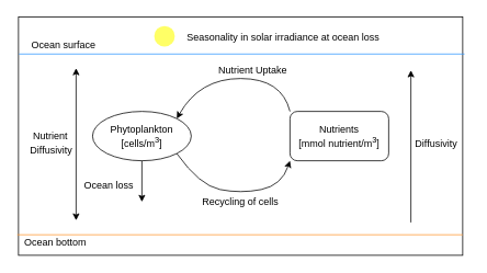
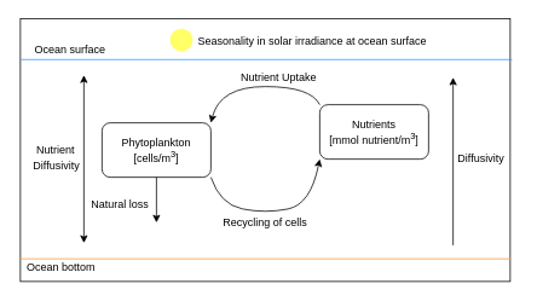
- <mxCell id="19" value="Seasonality in solar irradiance at ocean loss" style="text;html=1;strokeColor=none;fillColor=none;align=center;verticalAlign=middle;whiteSpace=wrap;rounded=0;" vertex="1" parent="1"><mxGeometry x="206" y="35" width="276" height="20" as="geometry" /></mxCell>
+ <mxCell id="19" value="Seasonality in solar irradiance at ocean surface" style="text;html=1;strokeColor=none;fillColor=none;align=center;verticalAlign=middle;whiteSpace=wrap;rounded=0;" vertex="1" parent="1"><mxGeometry x="206" y="35" width="276" height="20" as="geometry" /></mxCell>
- <mxCell id="3" value="Phytoplankton&lt;br&gt;[cells/m&lt;sup&gt;3&lt;/sup&gt;]" style="ellipse;whiteSpace=wrap;html=1;" vertex="1" parent="1"><mxGeometry x="112" y="135" width="120" height="60" as="geometry" /></mxCell>
+ <mxCell id="3" value="Phytoplankton&lt;br&gt;[cells/m&lt;sup&gt;3&lt;/sup&gt;]" style="rounded=1;whiteSpace=wrap;html=1;" vertex="1" parent="1"><mxGeometry x="112" y="135" width="120" height="60" as="geometry" /></mxCell>
- <mxCell id="4" value="Nutrients&lt;br&gt;[mmol nutrient/m&lt;sup&gt;3&lt;/sup&gt;]" style="whiteSpace=wrap;html=1;rounded=1;" vertex="1" parent="1"><mxGeometry x="352" y="135" width="120" height="60" as="geometry" /></mxCell>
+ <mxCell id="4" value="Nutrients&lt;br&gt;[mmol nutrient/m&lt;sup&gt;3&lt;/sup&gt;]" style="whiteSpace=wrap;html=1;rounded=1;" vertex="1" parent="1"><mxGeometry x="352" y="115" width="120" height="60" as="geometry" /></mxCell>
- <mxCell id="10" value="Ocean loss" style="text;html=1;strokeColor=none;fillColor=none;align=center;verticalAlign=middle;whiteSpace=wrap;rounded=0;" vertex="1" parent="1"><mxGeometry x="92" y="215" width="80" height="20" as="geometry" /></mxCell>
+ <mxCell id="10" value="Natural loss" style="text;html=1;strokeColor=none;fillColor=none;align=center;verticalAlign=middle;whiteSpace=wrap;rounded=0;" vertex="1" parent="1"><mxGeometry x="92" y="215" width="80" height="20" as="geometry" /></mxCell>
